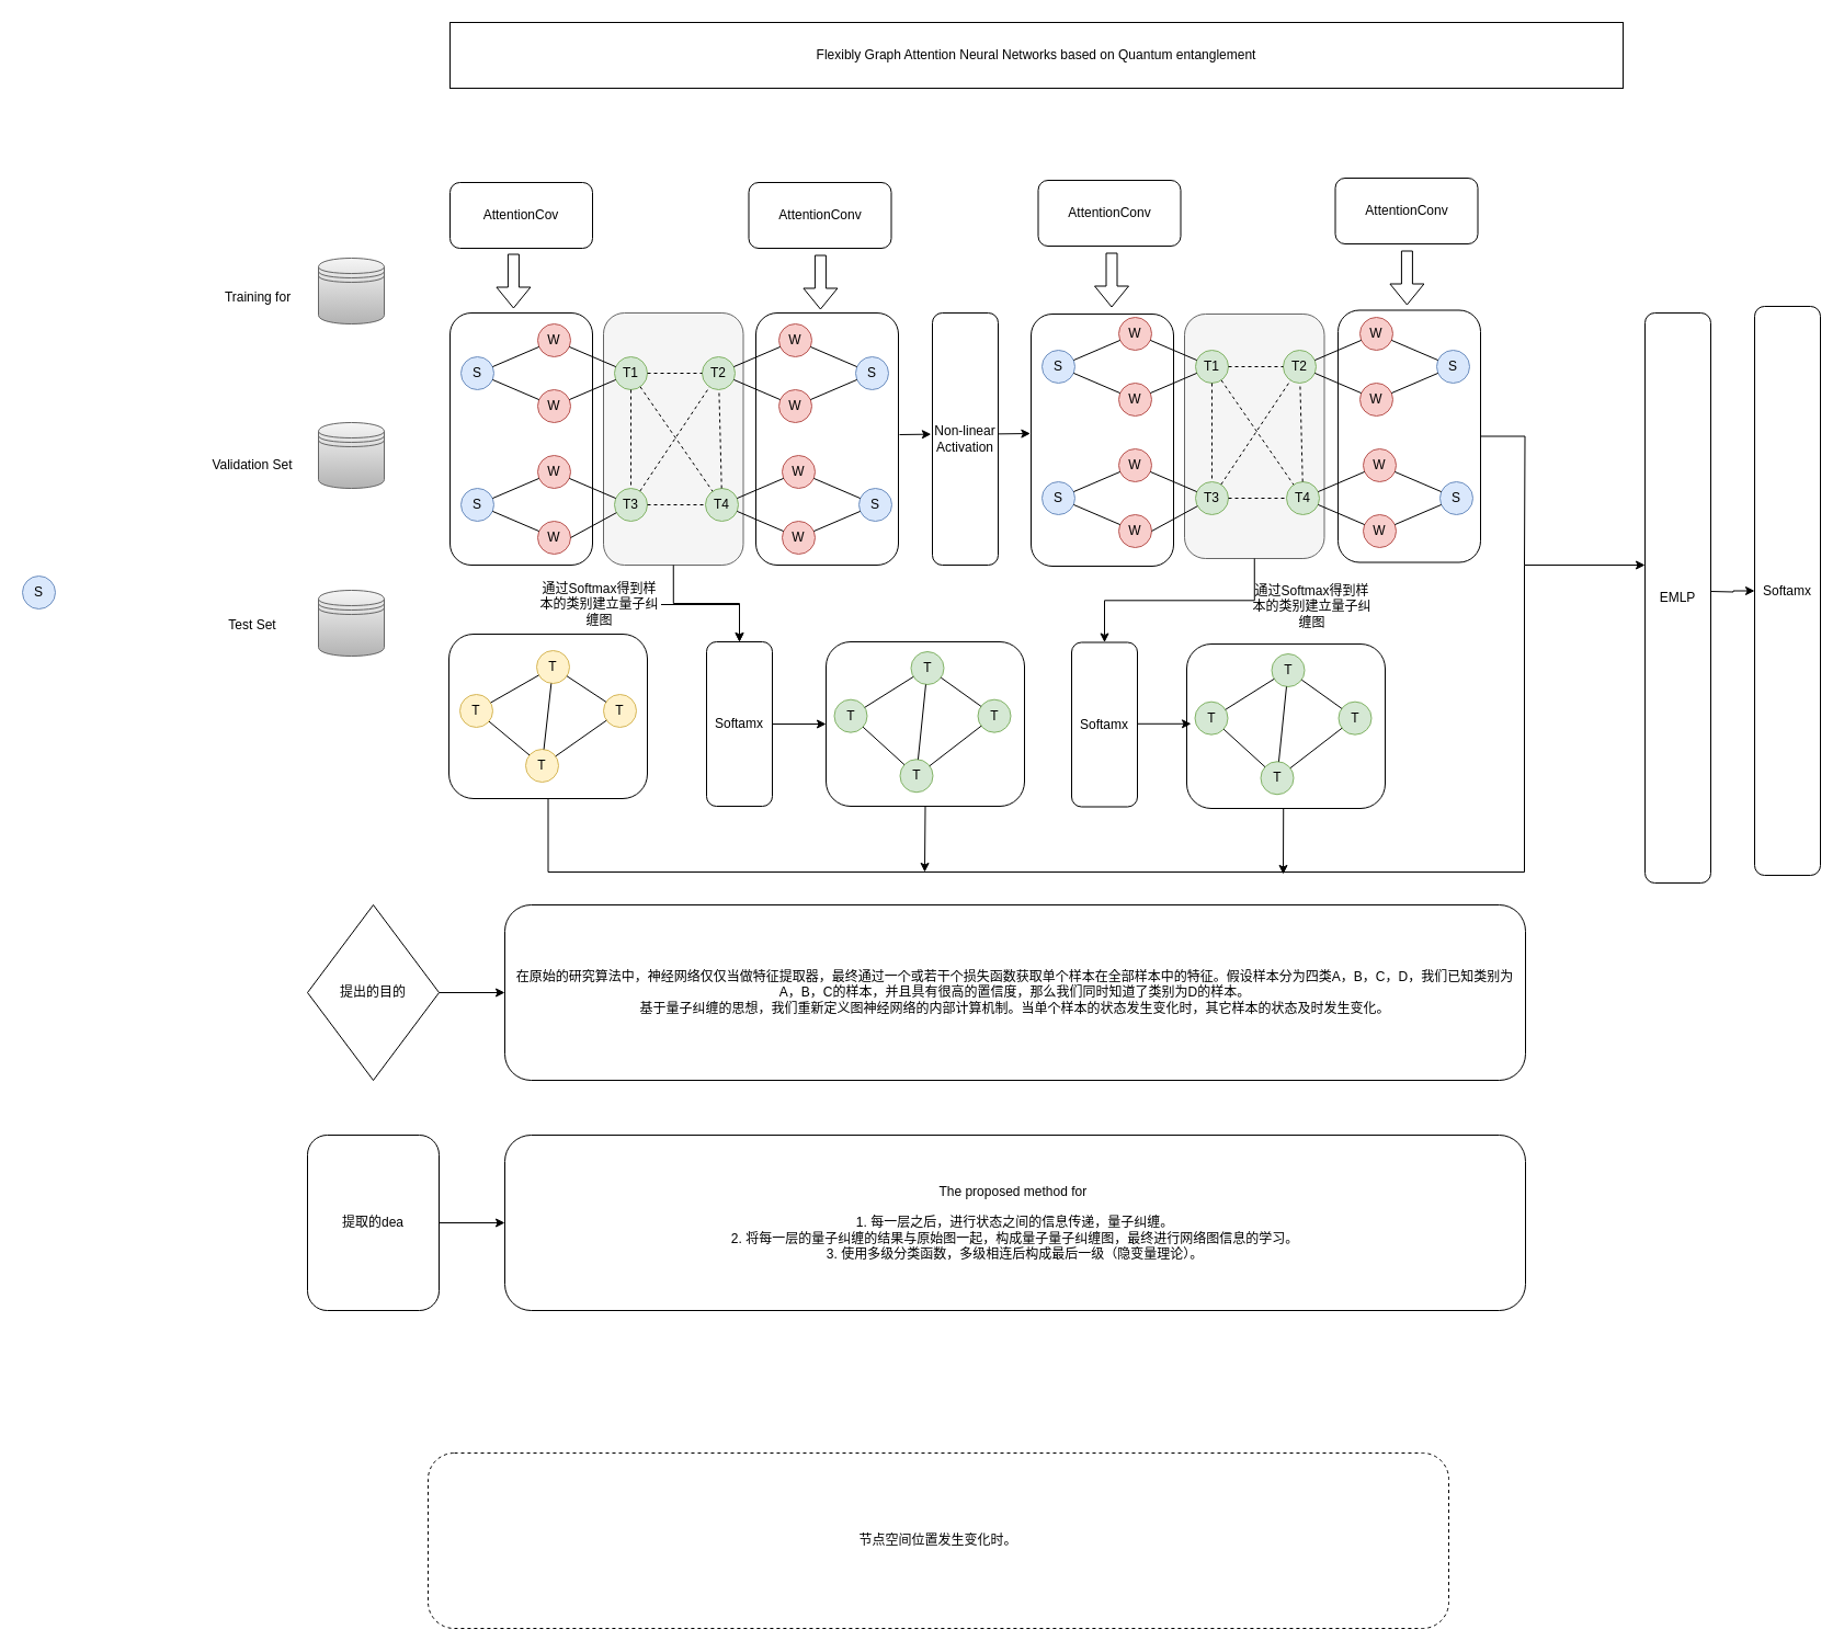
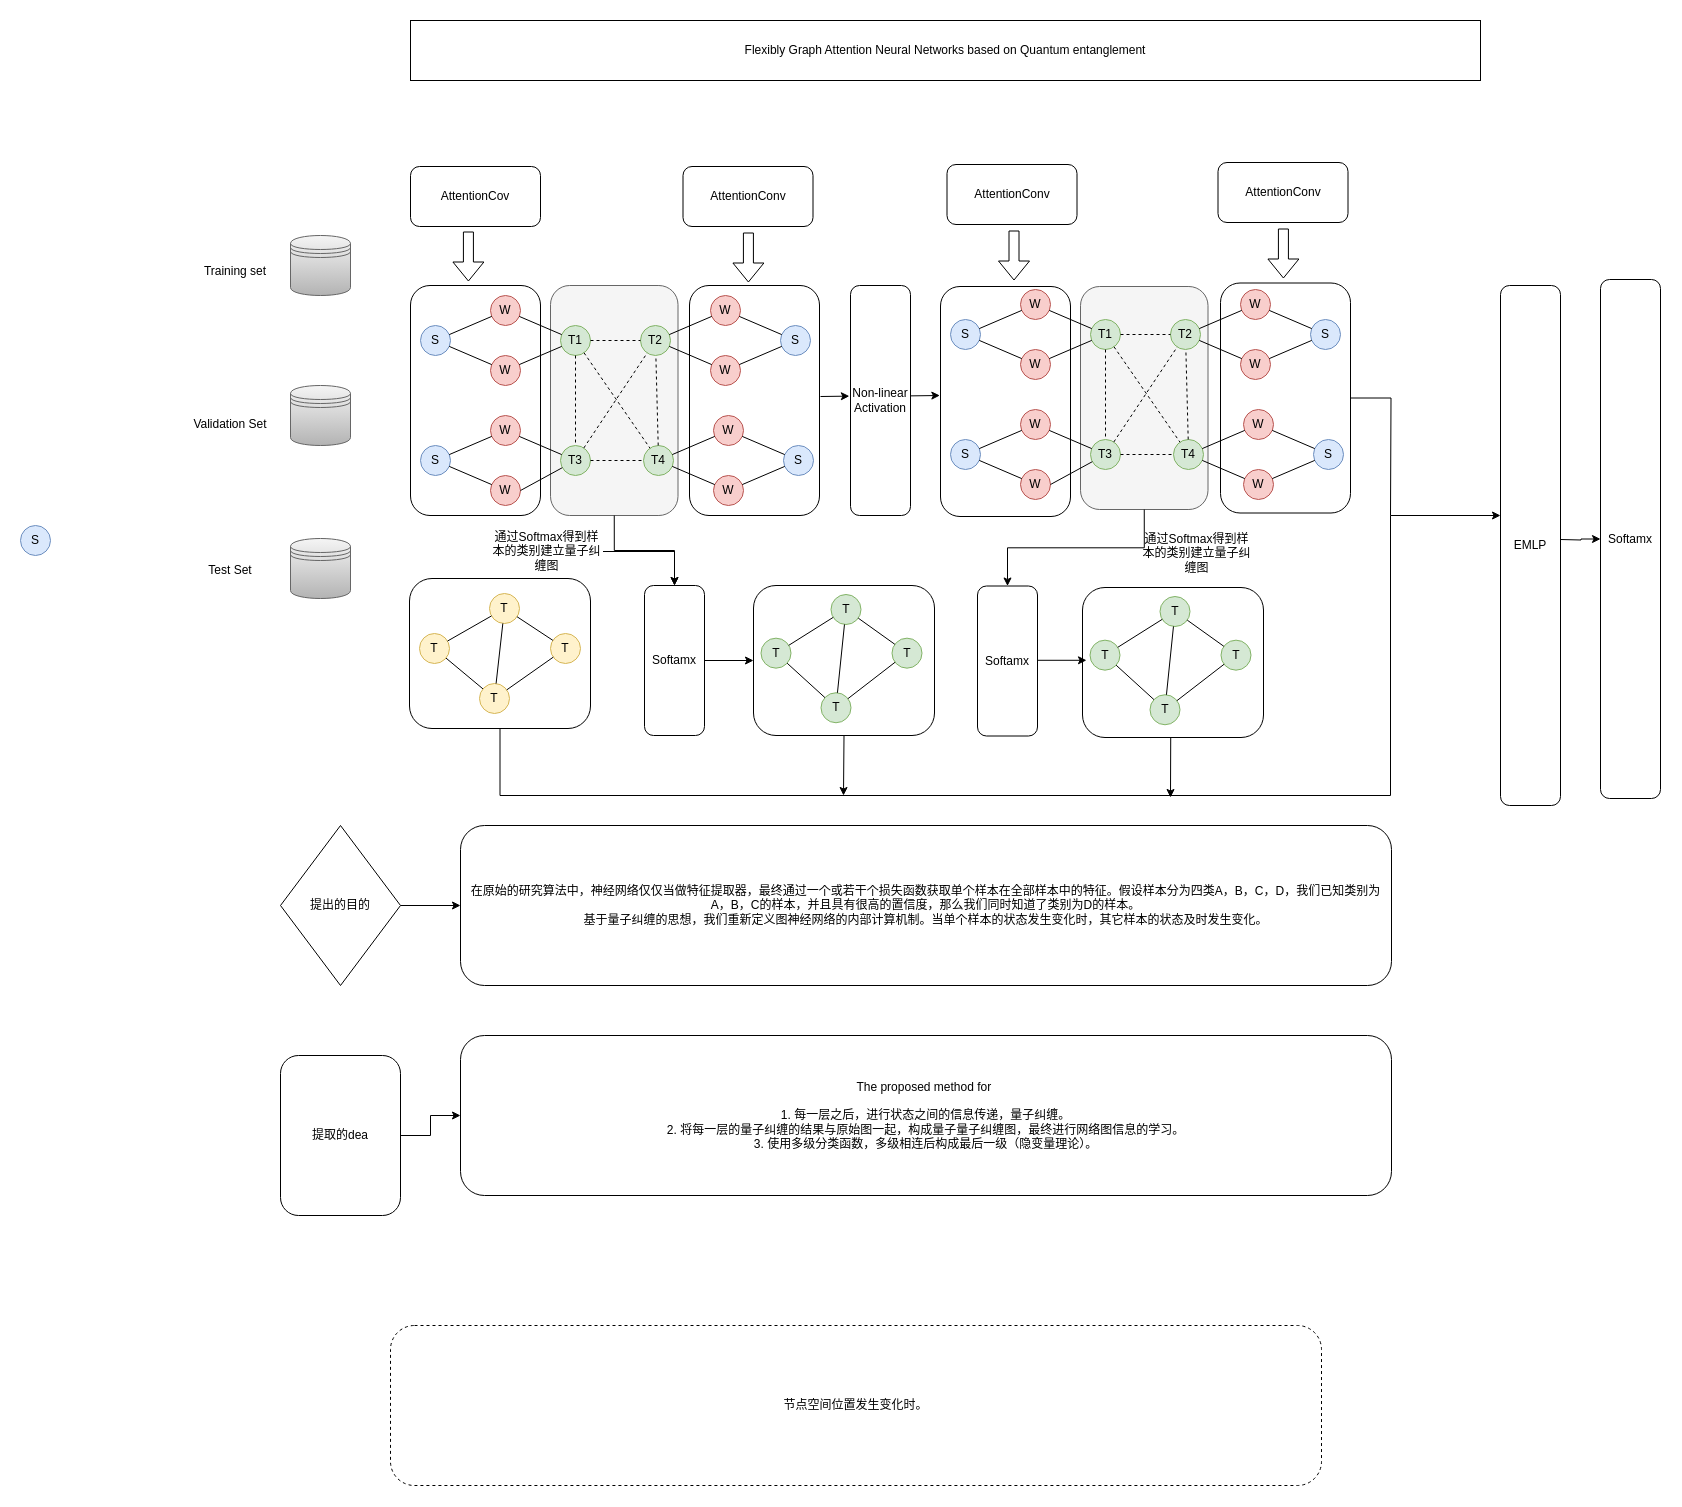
- <mxCell id="113" value="Training for" style="text;html=1;strokeColor=none;fillColor=none;align=center;verticalAlign=middle;whiteSpace=wrap;rounded=0;" parent="1" vertex="1"><mxGeometry y="256" width="70" height="30" as="geometry" x="200" /></mxCell>
+ <mxCell id="113" value="Training set" style="text;html=1;strokeColor=none;fillColor=none;align=center;verticalAlign=middle;whiteSpace=wrap;rounded=0;" parent="1" vertex="1"><mxGeometry y="256" width="70" height="30" as="geometry" x="200" /></mxCell>
- <mxCell id="124" value="提取的dea" style="rounded=1;whiteSpace=wrap;html=1;" parent="1" vertex="1"><mxGeometry x="280" y="1035" width="120" height="160" as="geometry" /></mxCell>
+ <mxCell id="124" value="提取的dea" style="rounded=1;whiteSpace=wrap;html=1;" parent="1" vertex="1"><mxGeometry x="280" y="1055" width="120" height="160" as="geometry" /></mxCell>
